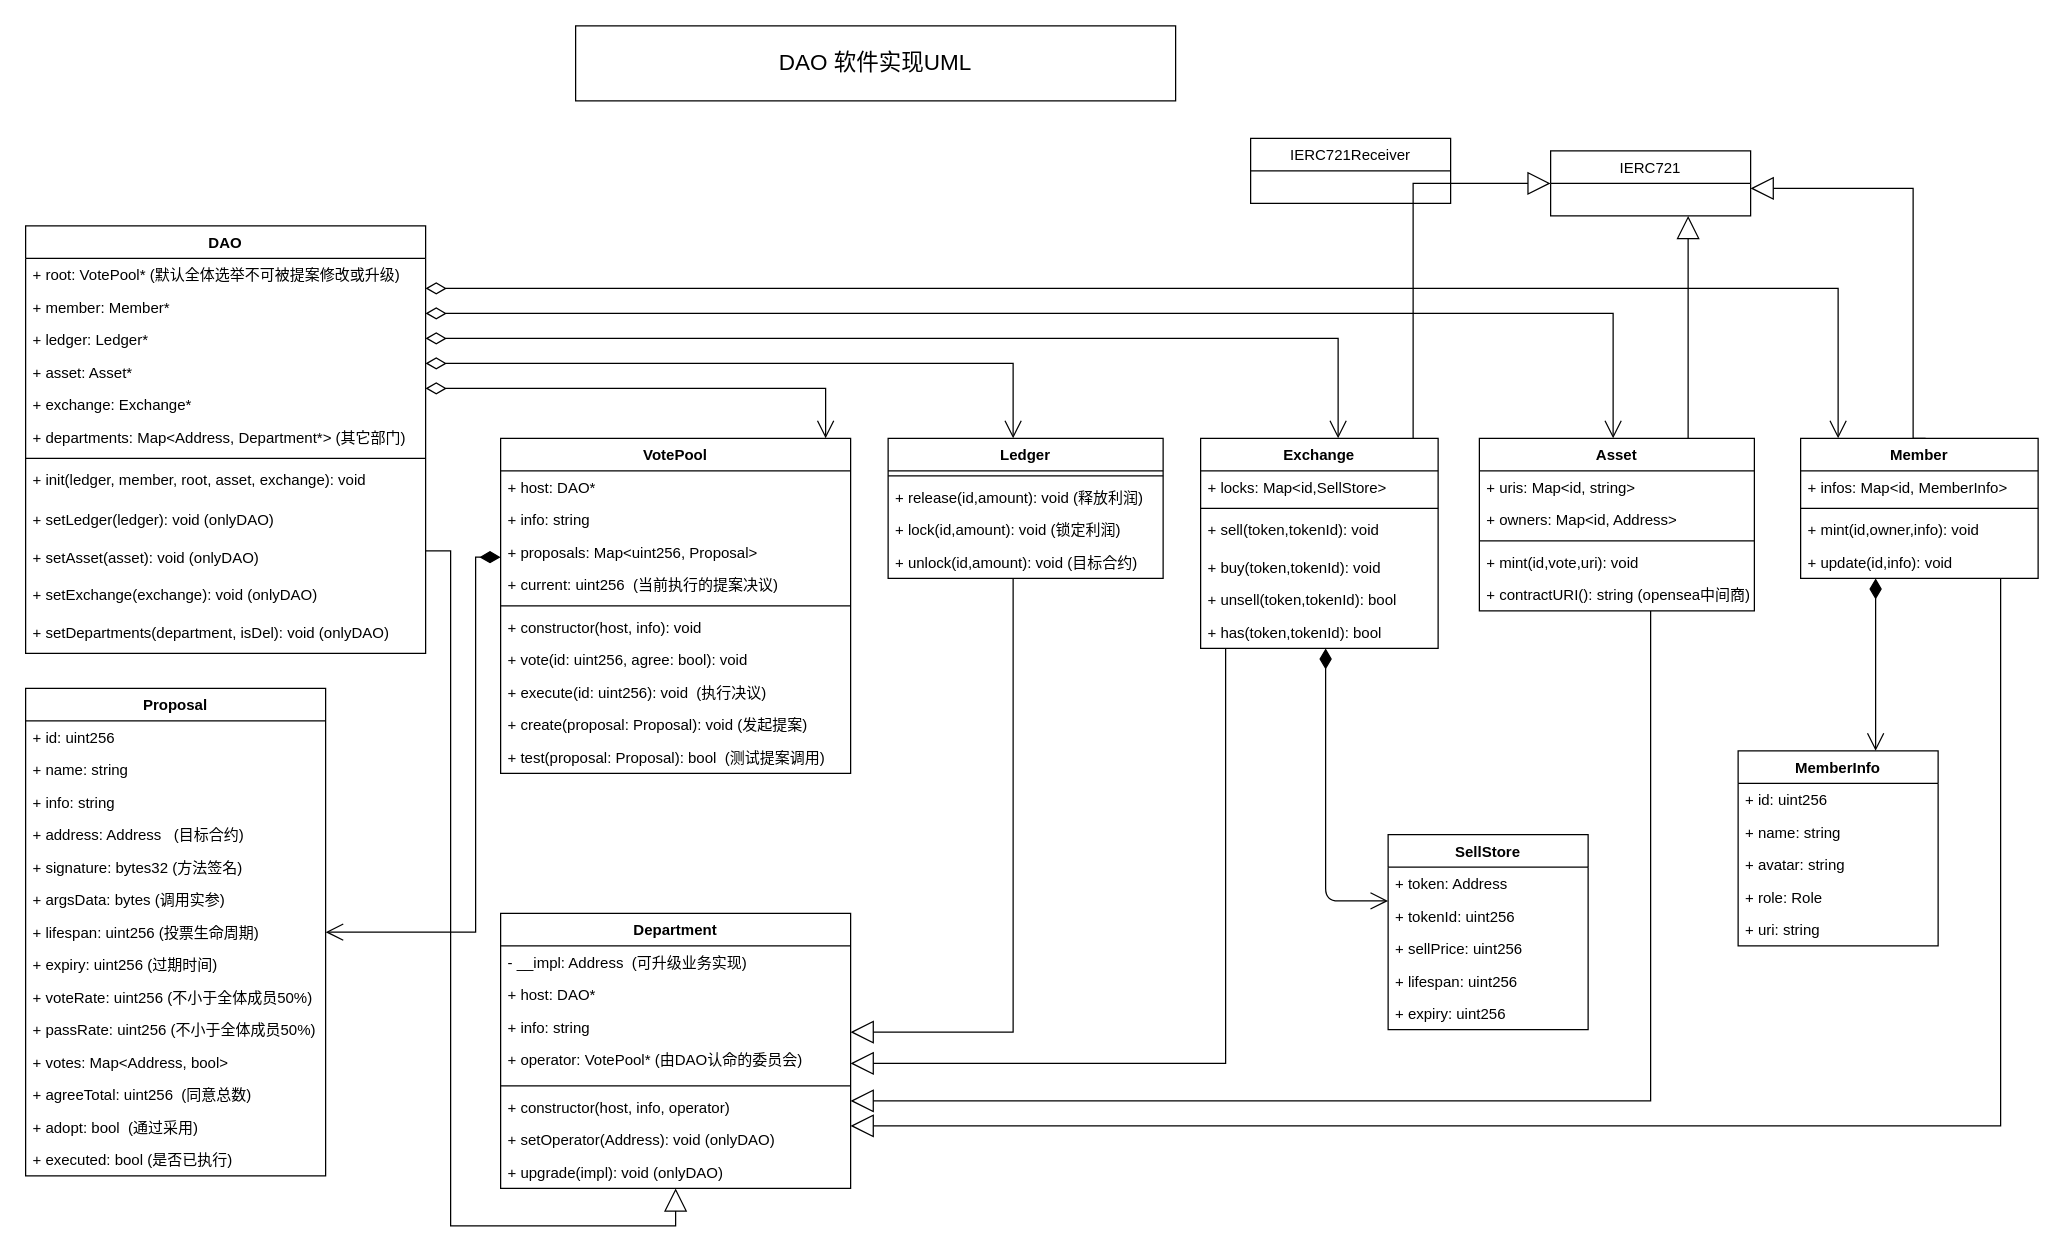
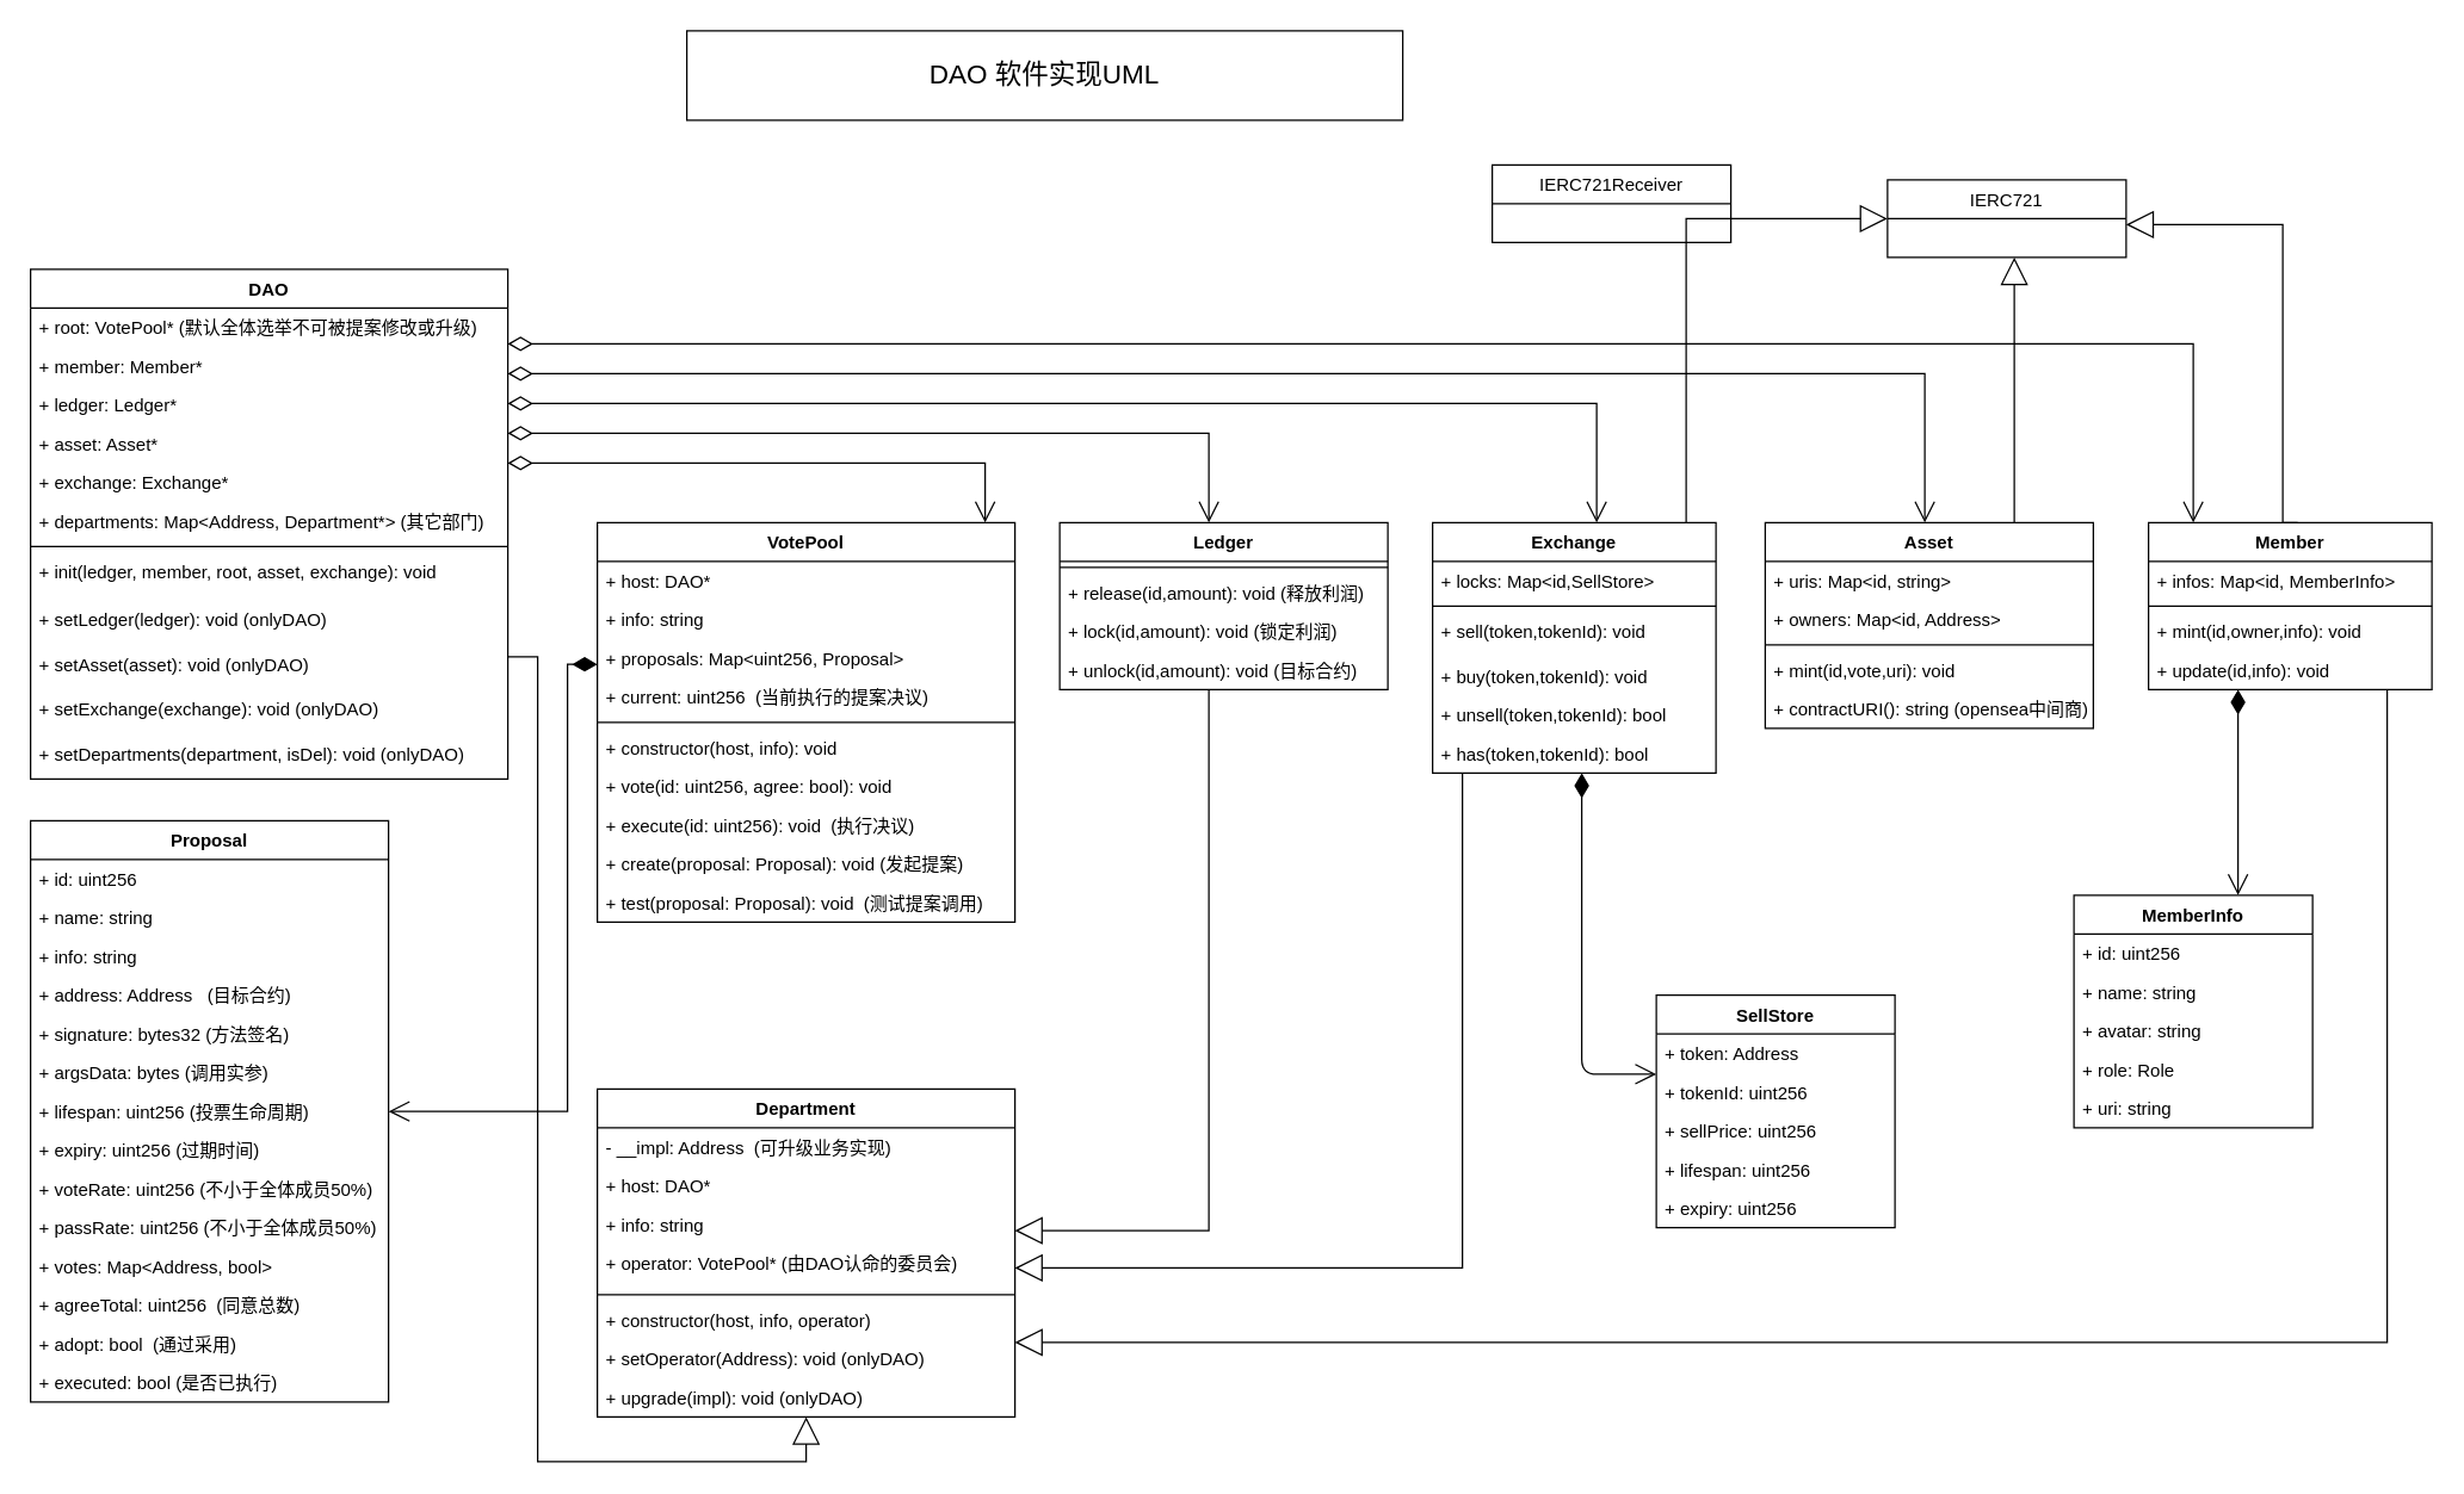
- <mxCell id="15" value="IERC721" style="swimlane;fontStyle=0;childLayout=stackLayout;horizontal=1;startSize=26;fillColor=none;horizontalStack=0;resizeParent=1;resizeParentMax=0;resizeLast=0;collapsible=1;marginBottom=0;" parent="1" vertex="1"><mxGeometry x="1240" y="120" width="160" height="52" as="geometry" /></mxCell>
+ <mxCell id="15" value="IERC721" style="swimlane;fontStyle=0;childLayout=stackLayout;horizontal=1;startSize=26;fillColor=none;horizontalStack=0;resizeParent=1;resizeParentMax=0;resizeLast=0;collapsible=1;marginBottom=0;" parent="1" vertex="1"><mxGeometry x="1265" y="120" width="160" height="52" as="geometry" /></mxCell>
- <mxCell id="47" value="+ test(proposal: Proposal): bool  (测试提案调用)" style="text;strokeColor=none;fillColor=none;align=left;verticalAlign=top;spacingLeft=4;spacingRight=4;overflow=hidden;rotatable=0;points=[[0,0.5],[1,0.5]];portConstraint=eastwest;" parent="37" vertex="1"><mxGeometry y="242" width="280" height="26" as="geometry" /></mxCell>
+ <mxCell id="47" value="+ test(proposal: Proposal): void  (测试提案调用)" style="text;strokeColor=none;fillColor=none;align=left;verticalAlign=top;spacingLeft=4;spacingRight=4;overflow=hidden;rotatable=0;points=[[0,0.5],[1,0.5]];portConstraint=eastwest;" parent="37" vertex="1"><mxGeometry y="242" width="280" height="26" as="geometry" /></mxCell>
- <mxCell id="84" value="" style="endArrow=block;endSize=16;endFill=0;html=1;rounded=0;elbow=vertical;edgeStyle=orthogonalEdgeStyle;" parent="1" source="16" target="73" edge="1"><mxGeometry width="160" relative="1" as="geometry"><mxPoint x="1250" y="590" as="sourcePoint" /><mxPoint x="1410" y="590" as="targetPoint" /><Array as="points"><mxPoint x="1320" y="880" /></Array></mxGeometry></mxCell>
